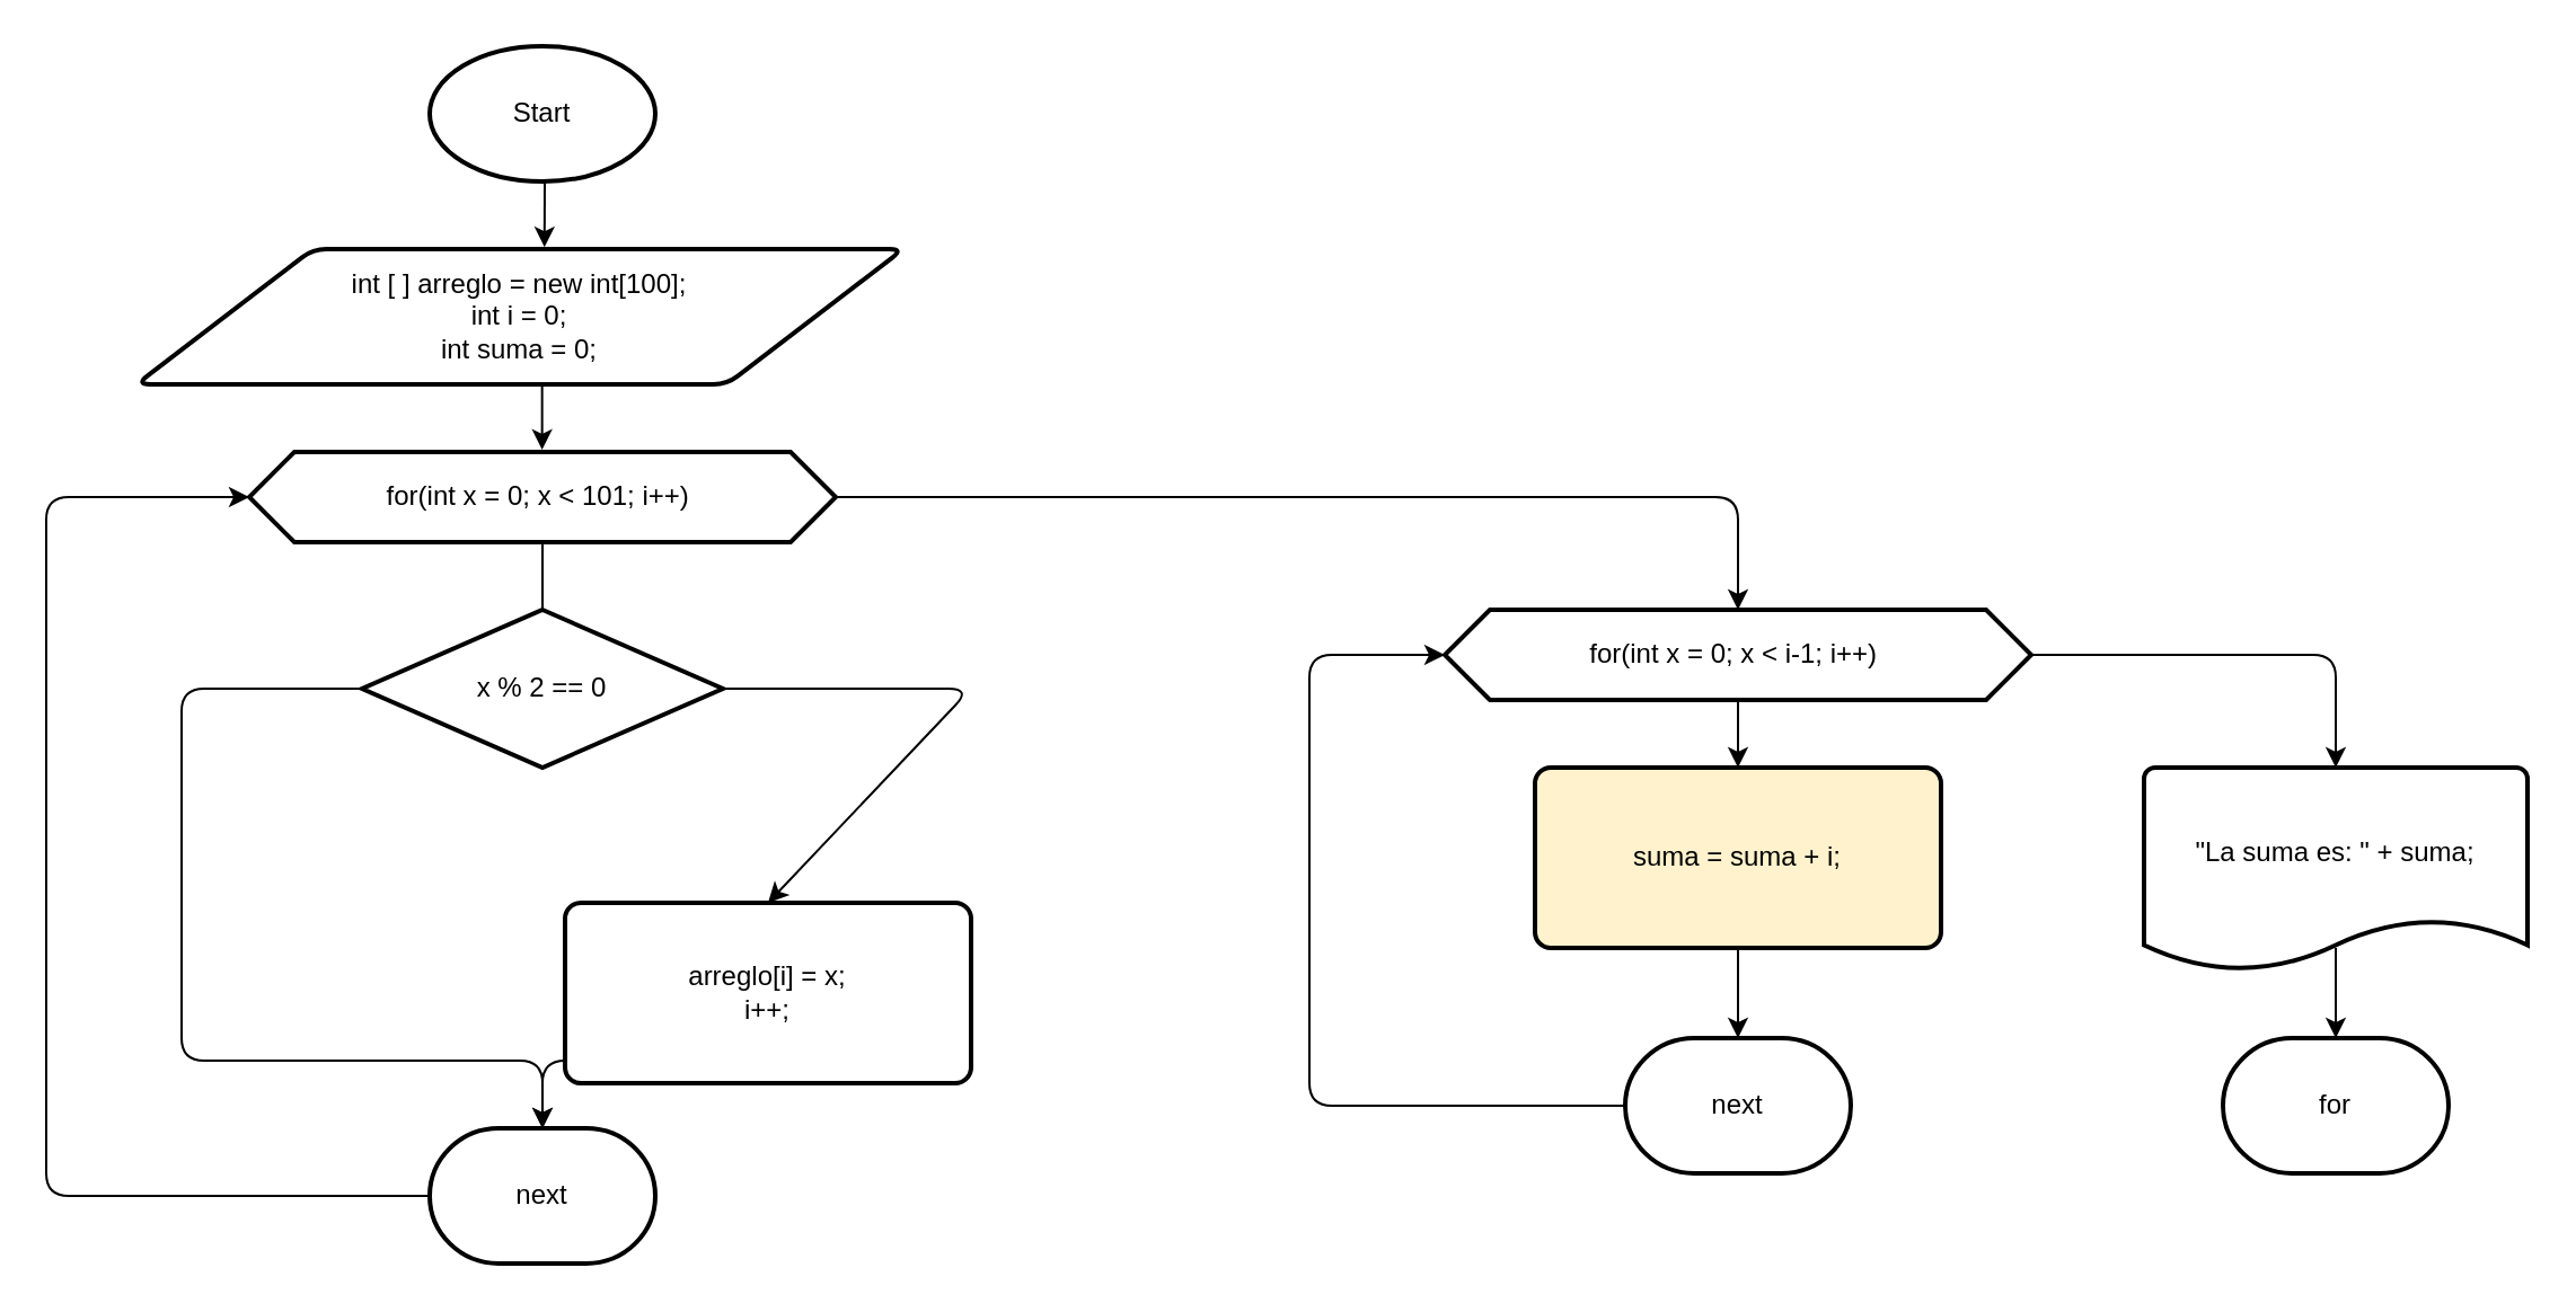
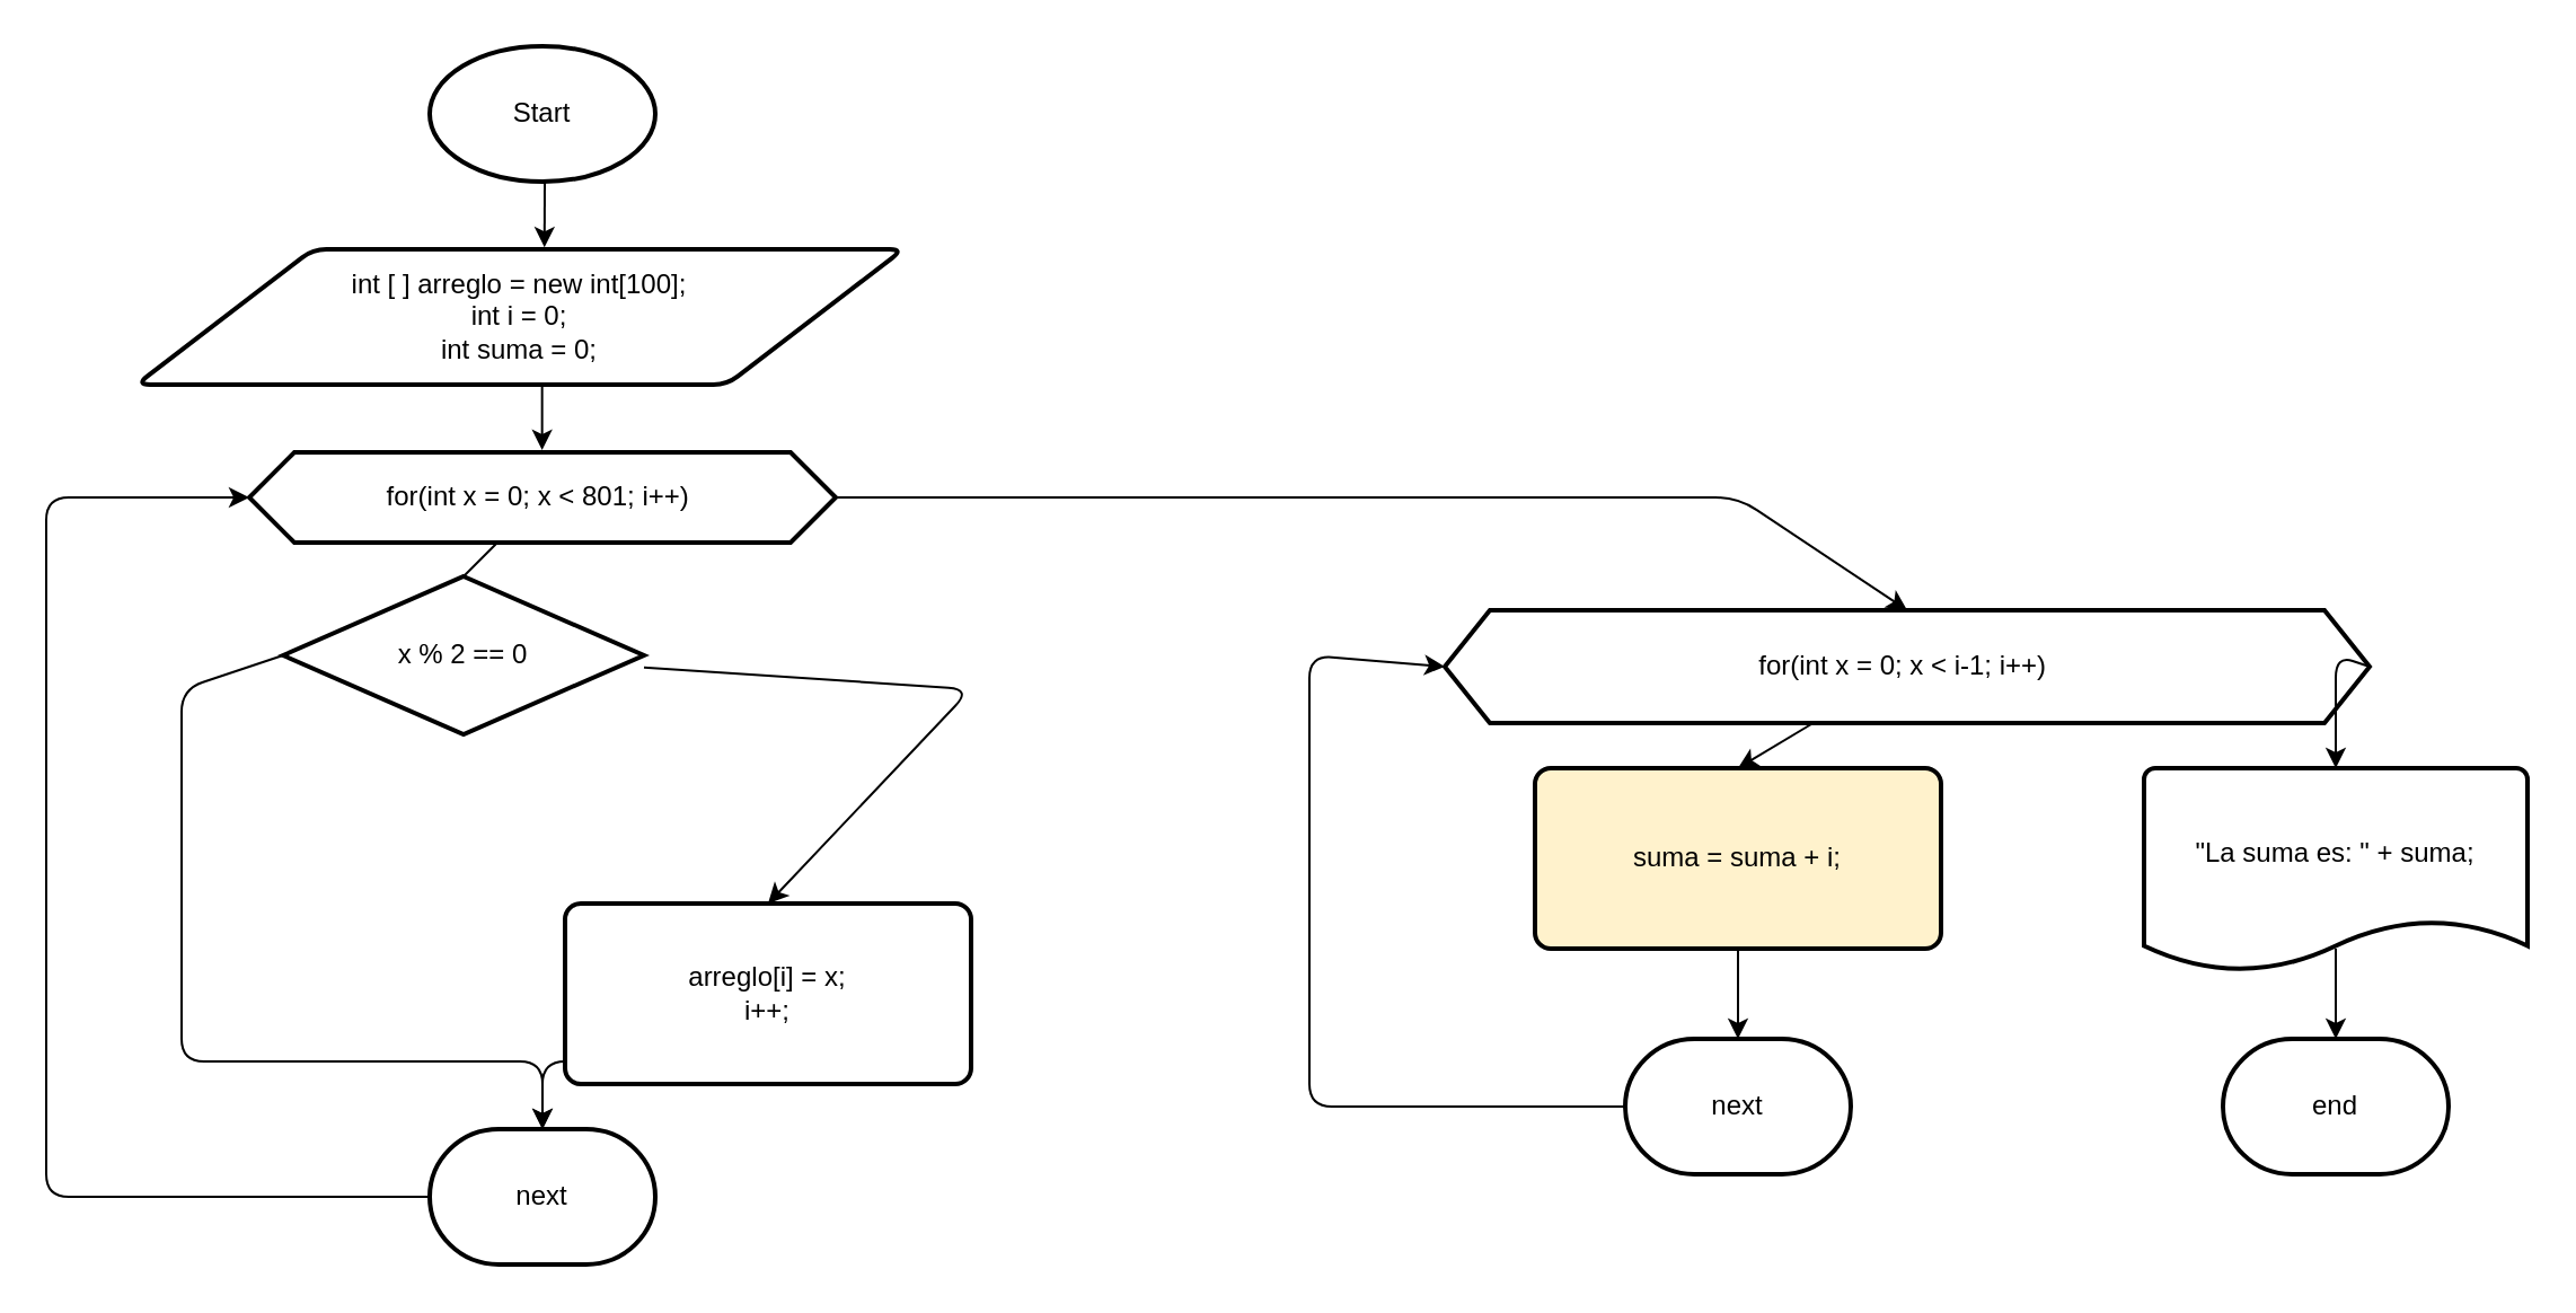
- <mxCell id="7" value="for(int x = 0; x &amp;lt; 101; i++)&amp;nbsp;" style="shape=hexagon;perimeter=hexagonPerimeter2;whiteSpace=wrap;html=1;fixedSize=1;strokeWidth=2;" vertex="1" parent="1"><mxGeometry x="110" y="200" width="260" height="40" as="geometry" /></mxCell>
+ <mxCell id="7" value="for(int x = 0; x &amp;lt; 801; i++)&amp;nbsp;" style="shape=hexagon;perimeter=hexagonPerimeter2;whiteSpace=wrap;html=1;fixedSize=1;strokeWidth=2;" vertex="1" parent="1"><mxGeometry x="110" y="200" width="260" height="40" as="geometry" /></mxCell>
- <mxCell id="17" value="for(int x = 0; x &amp;lt; i-1; i++)&amp;nbsp;" style="shape=hexagon;perimeter=hexagonPerimeter2;whiteSpace=wrap;html=1;fixedSize=1;strokeWidth=2;" vertex="1" parent="1"><mxGeometry x="640" y="270" width="260" height="40" as="geometry" /></mxCell>
+ <mxCell id="17" value="for(int x = 0; x &amp;lt; i-1; i++)&amp;nbsp;" style="shape=hexagon;perimeter=hexagonPerimeter2;whiteSpace=wrap;html=1;fixedSize=1;strokeWidth=2;" vertex="1" parent="1"><mxGeometry x="640" y="270" width="410" height="50" as="geometry" /></mxCell>
- <mxCell id="10" value="x % 2 == 0" style="strokeWidth=2;html=1;shape=mxgraph.flowchart.decision;whiteSpace=wrap;" vertex="1" parent="1"><mxGeometry x="160" y="270" width="160" height="70" as="geometry" /></mxCell>
+ <mxCell id="10" value="x % 2 == 0" style="strokeWidth=2;html=1;shape=mxgraph.flowchart.decision;whiteSpace=wrap;" vertex="1" parent="1"><mxGeometry x="125" y="255" width="160" height="70" as="geometry" /></mxCell>
- <mxCell id="24" value="for" style="strokeWidth=2;html=1;shape=mxgraph.flowchart.terminator;whiteSpace=wrap;" vertex="1" parent="1"><mxGeometry x="985" y="460" width="100" height="60" as="geometry" /></mxCell>
+ <mxCell id="24" value="end" style="strokeWidth=2;html=1;shape=mxgraph.flowchart.terminator;whiteSpace=wrap;" vertex="1" parent="1"><mxGeometry x="985" y="460" width="100" height="60" as="geometry" /></mxCell>
